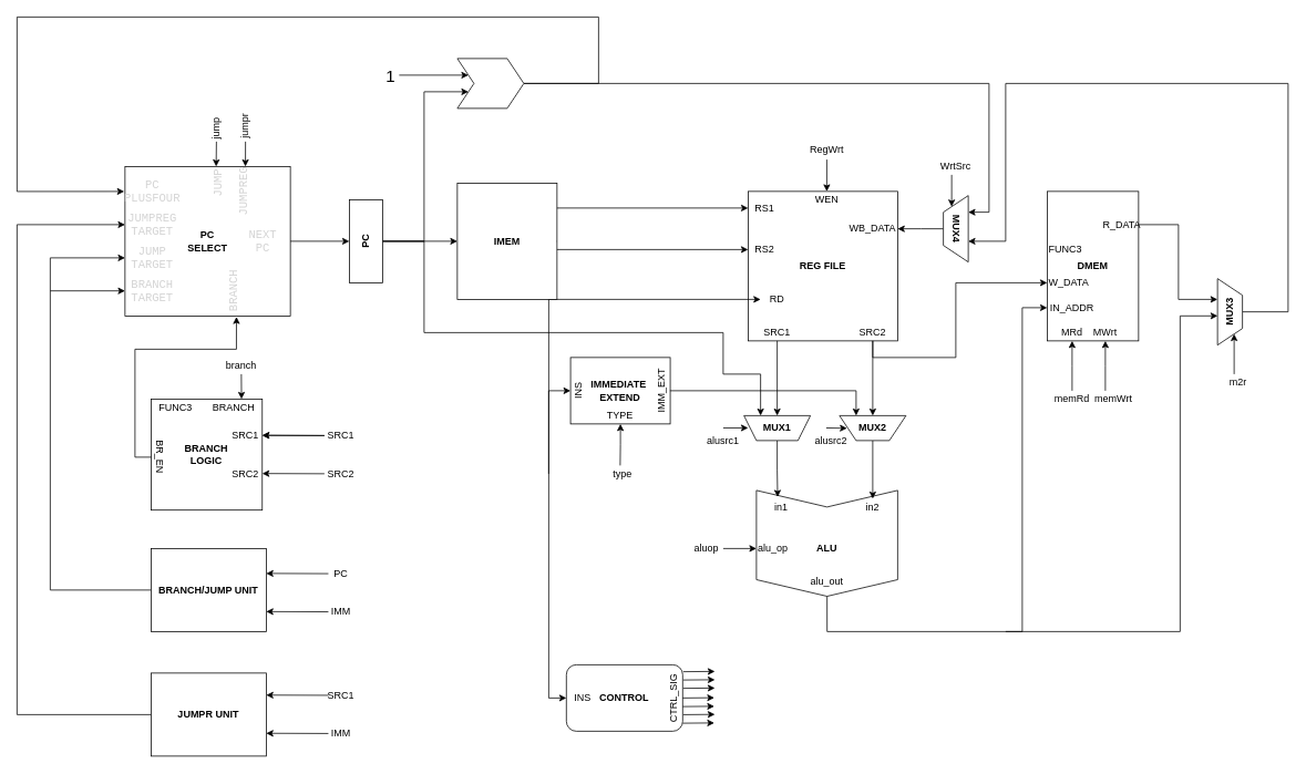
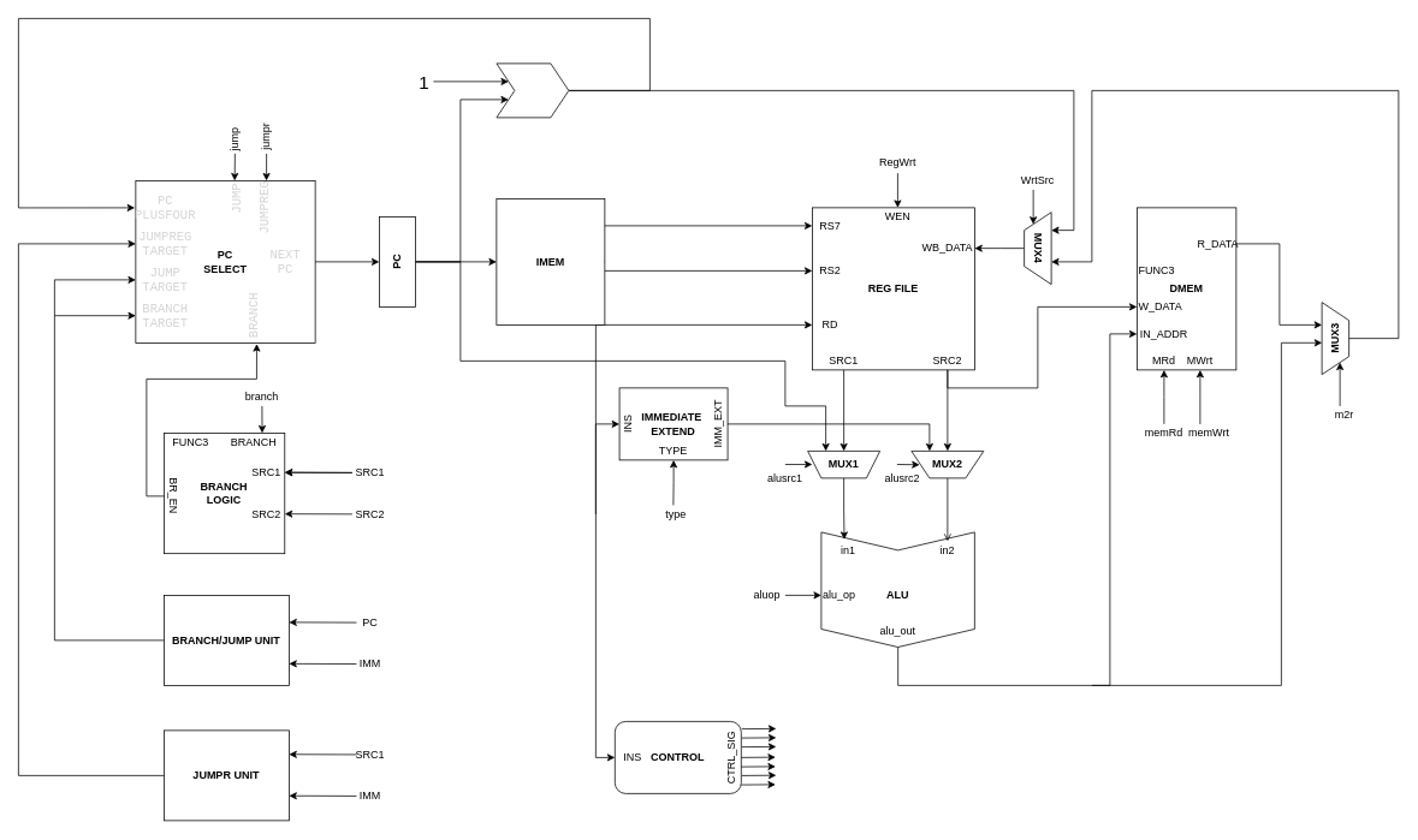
- <mxCell id="3" value="RS1" style="text;html=1;strokeColor=none;fillColor=none;align=center;verticalAlign=middle;whiteSpace=wrap;rounded=0;" parent="1" vertex="1"><mxGeometry x="900" y="240" width="40" height="20" as="geometry" /></mxCell>
+ <mxCell id="3" value="RS7" style="text;html=1;strokeColor=none;fillColor=none;align=center;verticalAlign=middle;whiteSpace=wrap;rounded=0;" parent="1" vertex="1"><mxGeometry x="900" y="240" width="40" height="20" as="geometry" /></mxCell>
- <mxCell id="5" value="RD" style="text;html=1;strokeColor=none;fillColor=none;align=center;verticalAlign=middle;whiteSpace=wrap;rounded=0;" parent="1" vertex="1"><mxGeometry x="915" y="350" width="40" height="20" as="geometry" /></mxCell>
+ <mxCell id="5" value="RD" style="text;html=1;strokeColor=none;fillColor=none;align=center;verticalAlign=middle;whiteSpace=wrap;rounded=0;" parent="1" vertex="1"><mxGeometry x="900" y="350" width="40" height="20" as="geometry" /></mxCell>
- <mxCell id="50" style="edgeStyle=orthogonalEdgeStyle;rounded=0;orthogonalLoop=1;jettySize=auto;html=1;entryX=0.5;entryY=0;entryDx=0;entryDy=0;" parent="1" source="51" target="17" edge="1"><mxGeometry relative="1" as="geometry"><mxPoint x="1040" y="600" as="targetPoint" /></mxGeometry></mxCell>
+ <mxCell id="50" style="edgeStyle=orthogonalEdgeStyle;rounded=0;orthogonalLoop=1;jettySize=auto;html=1;entryX=0.5;entryY=0;entryDx=0;entryDy=0;endArrow=open;" parent="1" source="51" target="17" edge="1"><mxGeometry relative="1" as="geometry"><mxPoint x="1040" y="600" as="targetPoint" /></mxGeometry></mxCell>
